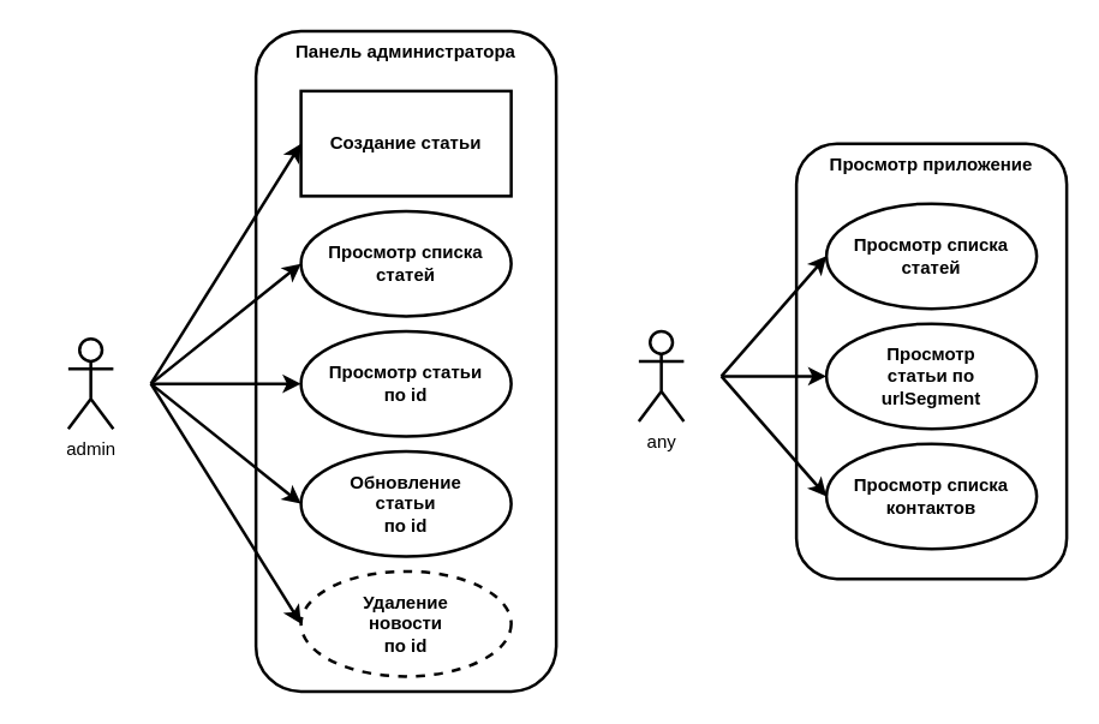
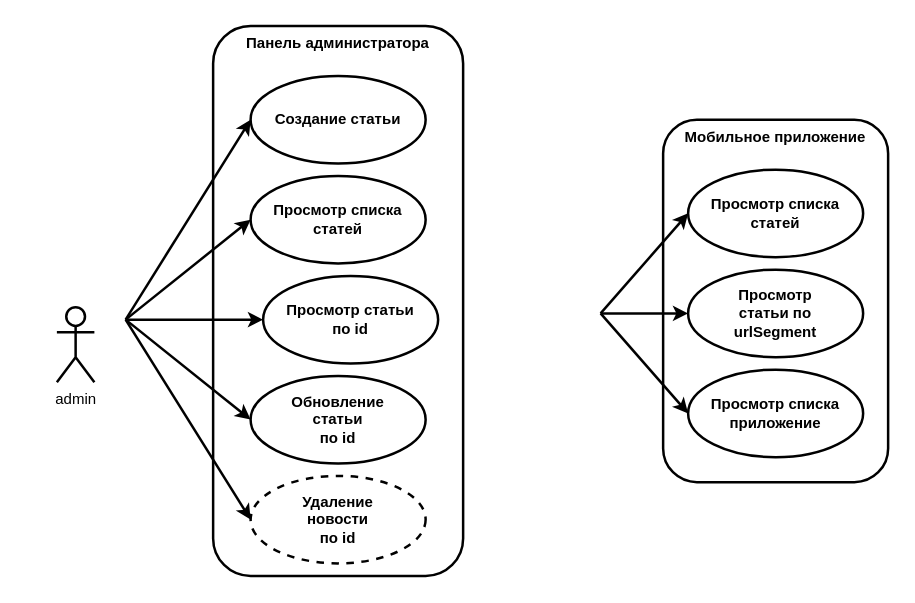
- <mxCell id="6" value="Создание статьи" style="whiteSpace=wrap;html=1;strokeWidth=2;fontStyle=1;rounded=0;" parent="1" vertex="1"><mxGeometry x="200" y="60" width="140" height="70" as="geometry" /></mxCell>
+ <mxCell id="6" value="Создание статьи" style="ellipse;whiteSpace=wrap;html=1;strokeWidth=2;fontStyle=1" parent="1" vertex="1"><mxGeometry x="200" y="60" width="140" height="70" as="geometry" /></mxCell>
- <mxCell id="5" value="Просмотр приложение" style="html=1;whiteSpace=wrap;rounded=1;strokeWidth=2;fontStyle=1;verticalAlign=top;" parent="1" vertex="1"><mxGeometry x="530" y="95" width="180" height="290" as="geometry" /></mxCell>
+ <mxCell id="5" value="Мобильное приложение" style="html=1;whiteSpace=wrap;rounded=1;strokeWidth=2;fontStyle=1;verticalAlign=top;" parent="1" vertex="1"><mxGeometry x="530" y="95" width="180" height="290" as="geometry" /></mxCell>
- <mxCell id="10" value="any" style="shape=umlActor;verticalLabelPosition=bottom;verticalAlign=top;html=1;fontStyle=0;strokeWidth=2;" parent="1" vertex="1"><mxGeometry x="425" y="220" width="30" height="60" as="geometry" /></mxCell>
- <mxCell id="4" value="admin" style="shape=umlActor;verticalLabelPosition=bottom;verticalAlign=top;html=1;fontStyle=0;strokeWidth=2;" parent="1" vertex="1"><mxGeometry x="45" y="225" width="30" height="60" as="geometry" /></mxCell>
+ <mxCell id="4" value="admin" style="shape=umlActor;verticalLabelPosition=bottom;verticalAlign=top;html=1;fontStyle=0;strokeWidth=2;" parent="1" vertex="1"><mxGeometry x="45" y="245" width="30" height="60" as="geometry" /></mxCell>
- <mxCell id="15" value="Просмотр статьи&lt;br&gt;по id" style="ellipse;whiteSpace=wrap;html=1;strokeWidth=2;fontStyle=1" vertex="1" parent="1"><mxGeometry x="200" y="220" width="140" height="70" as="geometry" /></mxCell>
+ <mxCell id="15" value="Просмотр статьи&lt;br&gt;по id" style="ellipse;whiteSpace=wrap;html=1;strokeWidth=2;fontStyle=1" vertex="1" parent="1"><mxGeometry x="210" y="220" width="140" height="70" as="geometry" /></mxCell>
- <mxCell id="16" value="Просмотр списка контактов" style="ellipse;whiteSpace=wrap;html=1;strokeWidth=2;fontStyle=1" vertex="1" parent="1"><mxGeometry x="550" y="295" width="140" height="70" as="geometry" /></mxCell>
+ <mxCell id="16" value="Просмотр списка приложение" style="ellipse;whiteSpace=wrap;html=1;strokeWidth=2;fontStyle=1" vertex="1" parent="1"><mxGeometry x="550" y="295" width="140" height="70" as="geometry" /></mxCell>
